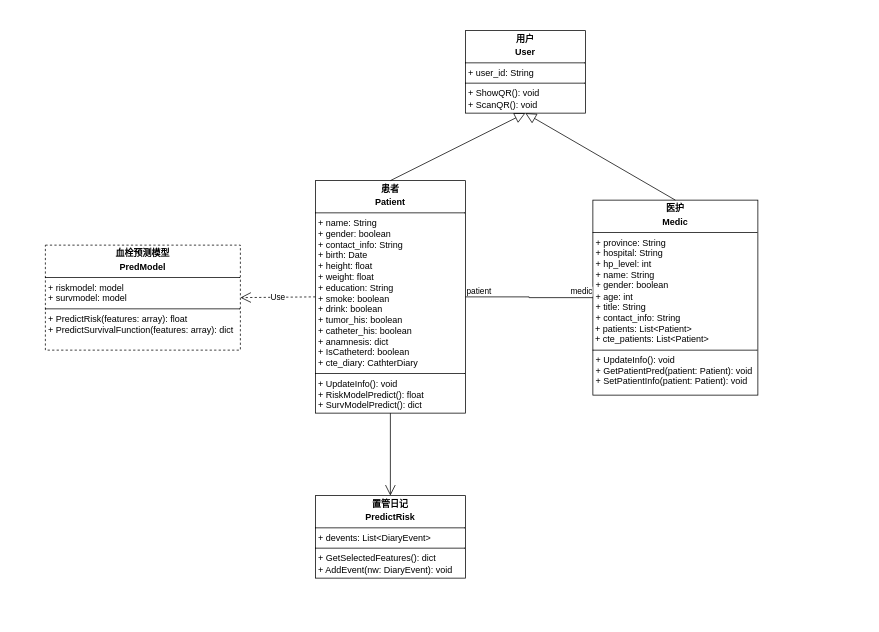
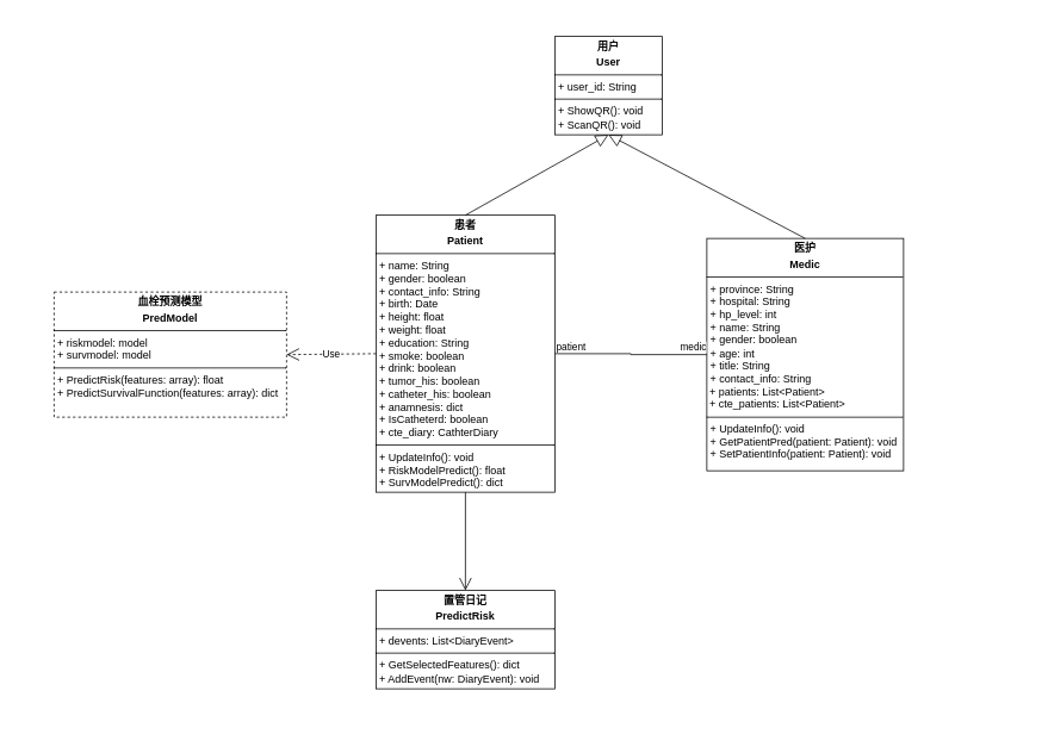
- <mxCell id="6" value="&lt;p style=&quot;margin:0px;margin-top:4px;text-align:center;&quot;&gt;&lt;b&gt;用户&lt;/b&gt;&lt;/p&gt;&lt;p style=&quot;margin:0px;margin-top:4px;text-align:center;&quot;&gt;&lt;b&gt;User&lt;/b&gt;&lt;/p&gt;&lt;hr size=&quot;1&quot; style=&quot;border-style:solid;&quot;&gt;&lt;p style=&quot;margin:0px;margin-left:4px;&quot;&gt;+ user_id: String&lt;/p&gt;&lt;hr size=&quot;1&quot; style=&quot;border-style:solid;&quot;&gt;&lt;p style=&quot;margin:0px;margin-left:4px;&quot;&gt;+ ShowQR(): void&lt;/p&gt;&lt;p style=&quot;margin:0px;margin-left:4px;&quot;&gt;+ ScanQR(): void&lt;/p&gt;" style="verticalAlign=top;align=left;overflow=fill;html=1;whiteSpace=wrap;" vertex="1" parent="1"><mxGeometry x="620" y="40" width="160" height="110" as="geometry" /></mxCell>
+ <mxCell id="6" value="&lt;p style=&quot;margin:0px;margin-top:4px;text-align:center;&quot;&gt;&lt;b&gt;用户&lt;/b&gt;&lt;/p&gt;&lt;p style=&quot;margin:0px;margin-top:4px;text-align:center;&quot;&gt;&lt;b&gt;User&lt;/b&gt;&lt;/p&gt;&lt;hr size=&quot;1&quot; style=&quot;border-style:solid;&quot;&gt;&lt;p style=&quot;margin:0px;margin-left:4px;&quot;&gt;+ user_id: String&lt;/p&gt;&lt;hr size=&quot;1&quot; style=&quot;border-style:solid;&quot;&gt;&lt;p style=&quot;margin:0px;margin-left:4px;&quot;&gt;+ ShowQR(): void&lt;/p&gt;&lt;p style=&quot;margin:0px;margin-left:4px;&quot;&gt;+ ScanQR(): void&lt;/p&gt;" style="verticalAlign=top;align=left;overflow=fill;html=1;whiteSpace=wrap;" vertex="1" parent="1"><mxGeometry x="620" y="40" width="120" height="110" as="geometry" /></mxCell>
